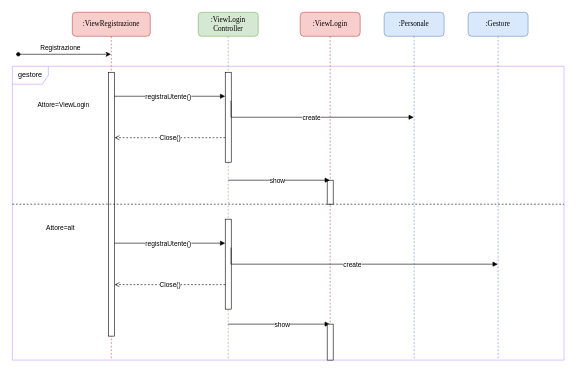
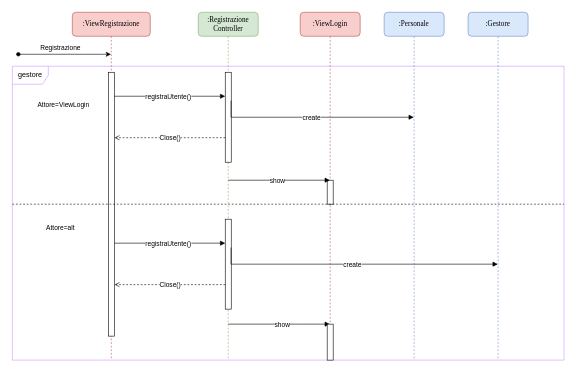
- <mxCell id="3" value=":ViewLogin&lt;br&gt;Controller" style="shape=umlLifeline;perimeter=lifelinePerimeter;whiteSpace=wrap;html=1;container=1;collapsible=0;recursiveResize=0;outlineConnect=0;rounded=1;shadow=0;comic=0;labelBackgroundColor=none;strokeWidth=1;fontFamily=Verdana;fontSize=12;align=center;fillColor=#d5e8d4;strokeColor=#82b366;" parent="1" vertex="1"><mxGeometry x="330" y="20" width="100" height="580" as="geometry" /></mxCell>
+ <mxCell id="3" value=":Registrazione&lt;br&gt;Controller" style="shape=umlLifeline;perimeter=lifelinePerimeter;whiteSpace=wrap;html=1;container=1;collapsible=0;recursiveResize=0;outlineConnect=0;rounded=1;shadow=0;comic=0;labelBackgroundColor=none;strokeWidth=1;fontFamily=Verdana;fontSize=12;align=center;fillColor=#d5e8d4;strokeColor=#82b366;" parent="1" vertex="1"><mxGeometry x="330" y="20" width="100" height="580" as="geometry" /></mxCell>
